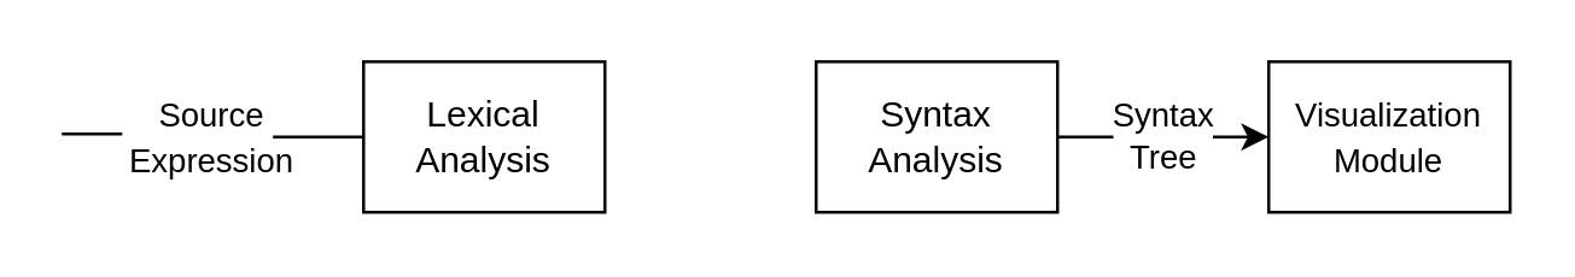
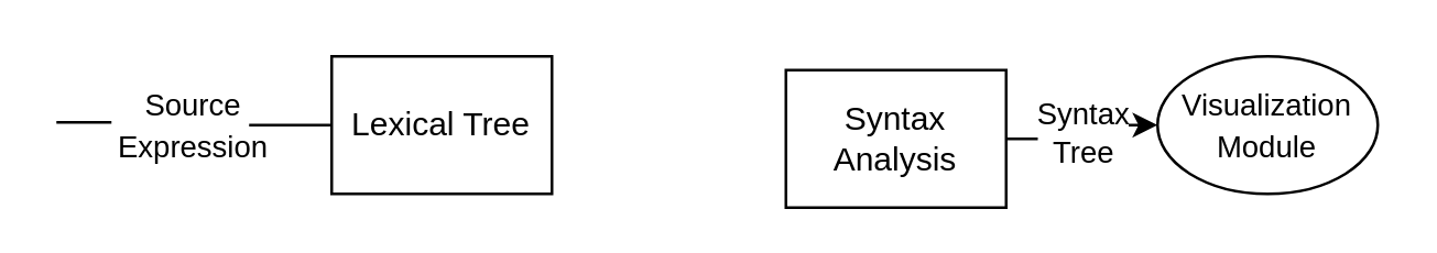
- <mxCell id="2" value="Lexical Analysis" style="rounded=0;whiteSpace=wrap;html=1;" parent="1" vertex="1"><mxGeometry x="120" y="20" width="80" height="50" as="geometry" /></mxCell>
+ <mxCell id="2" value="Lexical Tree" style="rounded=0;whiteSpace=wrap;html=1;" parent="1" vertex="1"><mxGeometry x="120" y="20" width="80" height="50" as="geometry" /></mxCell>
- <mxCell id="7" value="Syntax Analysis" style="rounded=0;whiteSpace=wrap;html=1;" parent="1" vertex="1"><mxGeometry x="270" y="20" width="80" height="50" as="geometry" /></mxCell>
+ <mxCell id="7" value="Syntax Analysis" style="rounded=0;whiteSpace=wrap;html=1;" parent="1" vertex="1"><mxGeometry x="285" y="25" width="80" height="50" as="geometry" /></mxCell>
- <mxCell id="8" value="&lt;span style=&quot;font-size: 11px ; white-space: nowrap ; background-color: rgb(255 , 255 , 255)&quot;&gt;Visualization&lt;br&gt;Module&lt;/span&gt;" style="rounded=0;whiteSpace=wrap;html=1;" parent="1" vertex="1"><mxGeometry x="420" y="20" width="80" height="50" as="geometry" /></mxCell>
+ <mxCell id="8" value="&lt;span style=&quot;font-size: 11px ; white-space: nowrap ; background-color: rgb(255 , 255 , 255)&quot;&gt;Visualization&lt;br&gt;Module&lt;/span&gt;" style="ellipse;whiteSpace=wrap;html=1;" parent="1" vertex="1"><mxGeometry x="420" y="20" width="80" height="50" as="geometry" /></mxCell>
